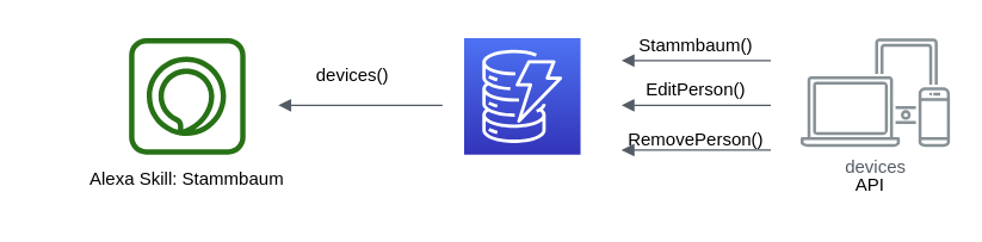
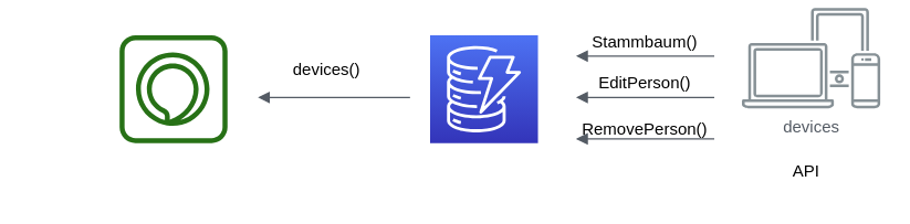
- <mxCell id="4" value="devices" style="outlineConnect=0;gradientColor=none;fontColor=#545B64;strokeColor=none;fillColor=#879196;dashed=0;verticalLabelPosition=bottom;verticalAlign=top;align=center;html=1;fontSize=12;fontStyle=0;aspect=fixed;shape=mxgraph.aws4.illustration_devices;pointerEvents=1" vertex="1" parent="1"><mxGeometry x="536" y="25" width="100" height="73" as="geometry" /></mxCell>
+ <mxCell id="4" value="devices" style="outlineConnect=0;gradientColor=none;fontColor=#545B64;strokeColor=none;fillColor=#879196;dashed=0;verticalLabelPosition=bottom;verticalAlign=top;align=center;html=1;fontSize=12;fontStyle=0;aspect=fixed;shape=mxgraph.aws4.illustration_devices;pointerEvents=1" vertex="1" parent="1"><mxGeometry x="536" y="5" width="100" height="73" as="geometry" /></mxCell>
- <mxCell id="5" value="Alexa Skill: Stammbaum" style="text;html=1;strokeColor=none;fillColor=none;align=center;verticalAlign=middle;whiteSpace=wrap;rounded=0;" vertex="1" parent="1"><mxGeometry x="20" y="110" width="210" height="20" as="geometry" /></mxCell>
